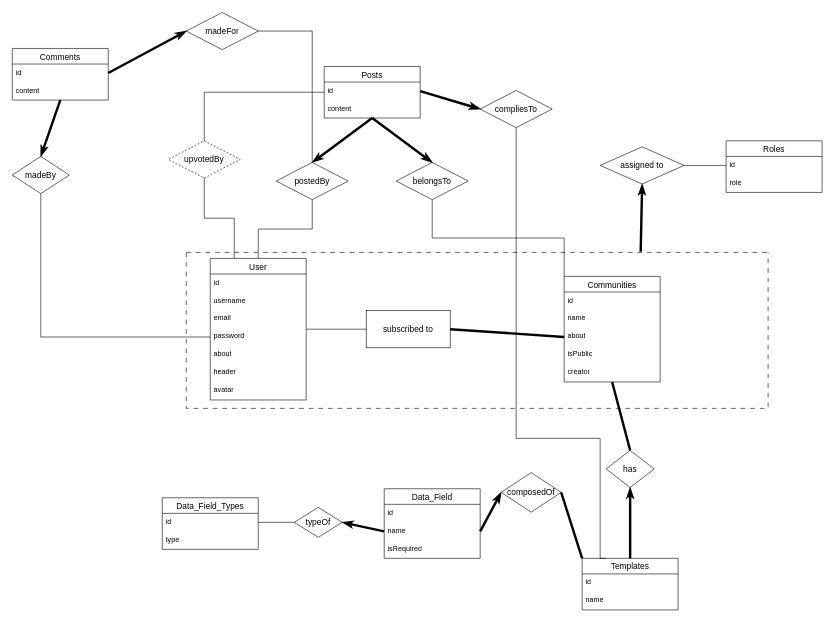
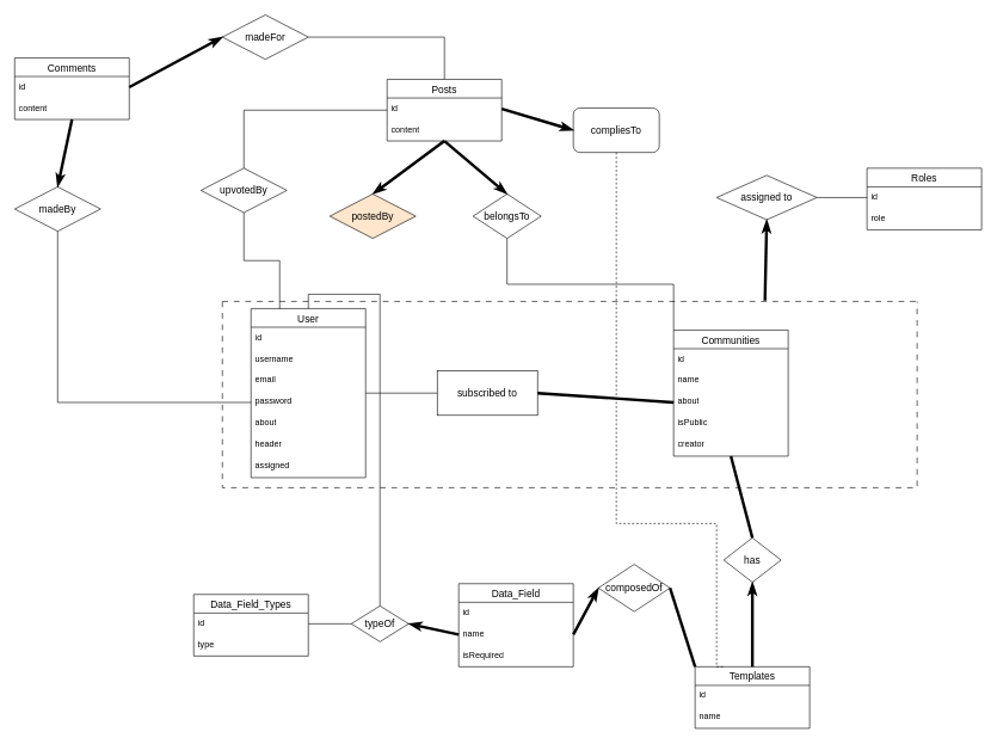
- <mxCell id="63" value="" style="edgeStyle=orthogonalEdgeStyle;rounded=0;orthogonalLoop=1;jettySize=auto;html=1;strokeColor=default;endArrow=none;endFill=0;exitX=1;exitY=0.5;exitDx=0;exitDy=0;" edge="1" parent="1" source="61" target="48"><mxGeometry relative="1" as="geometry"><mxPoint x="450" y="71.25" as="sourcePoint" /><mxPoint x="650" y="-9.75" as="targetPoint" /></mxGeometry></mxCell>
+ <mxCell id="63" value="" style="edgeStyle=orthogonalEdgeStyle;rounded=0;orthogonalLoop=1;jettySize=auto;html=1;strokeColor=default;endArrow=none;endFill=0;entryX=0.5;entryY=0;entryDx=0;entryDy=0;exitX=1;exitY=0.5;exitDx=0;exitDy=0;" edge="1" parent="1" source="61" target="45"><mxGeometry relative="1" as="geometry"><mxPoint x="450" y="71.25" as="sourcePoint" /><mxPoint x="650" y="-9.75" as="targetPoint" /></mxGeometry></mxCell>
- <mxCell id="66" value="compliesTo" style="rhombus;whiteSpace=wrap;html=1;fontSize=14;fontStyle=0;startSize=26;" vertex="1" parent="1"><mxGeometry x="800" y="150" width="120" height="62" as="geometry" /></mxCell>
+ <mxCell id="66" value="compliesTo" style="whiteSpace=wrap;html=1;fontSize=14;fontStyle=0;startSize=26;rounded=1;" vertex="1" parent="1"><mxGeometry x="800" y="150" width="120" height="62" as="geometry" /></mxCell>
- <mxCell id="51" value="upvotedBy" style="rhombus;whiteSpace=wrap;html=1;fontSize=14;fontStyle=0;startSize=26;dashed=1;" vertex="1" parent="1"><mxGeometry x="280" y="234" width="120" height="62" as="geometry" /></mxCell>
+ <mxCell id="51" value="upvotedBy" style="rhombus;whiteSpace=wrap;html=1;fontSize=14;fontStyle=0;startSize=26;" vertex="1" parent="1"><mxGeometry x="280" y="234" width="120" height="62" as="geometry" /></mxCell>
- <mxCell id="60" value="madeBy" style="rhombus;whiteSpace=wrap;html=1;fontSize=14;fontStyle=0;startSize=26;" vertex="1" parent="1"><mxGeometry x="20" y="260" width="95" height="62" as="geometry" /></mxCell>
+ <mxCell id="60" value="madeBy" style="rhombus;whiteSpace=wrap;html=1;fontSize=14;fontStyle=0;startSize=26;" vertex="1" parent="1"><mxGeometry x="20" y="260" width="120" height="62" as="geometry" /></mxCell>
- <mxCell id="48" value="postedBy" style="rhombus;whiteSpace=wrap;html=1;fontSize=14;fontStyle=0;startSize=26;" vertex="1" parent="1"><mxGeometry x="460" y="270" width="120" height="62" as="geometry" /></mxCell>
+ <mxCell id="48" value="postedBy" style="rhombus;whiteSpace=wrap;html=1;fontSize=14;fontStyle=0;startSize=26;fillColor=#ffe6cc;" vertex="1" parent="1"><mxGeometry x="460" y="270" width="120" height="62" as="geometry" /></mxCell>
- <mxCell id="54" value="belongsTo" style="rhombus;whiteSpace=wrap;html=1;fontSize=14;fontStyle=0;startSize=26;" vertex="1" parent="1"><mxGeometry x="660" y="270" width="120" height="62" as="geometry" /></mxCell>
+ <mxCell id="54" value="belongsTo" style="rhombus;whiteSpace=wrap;html=1;fontSize=14;fontStyle=0;startSize=26;" vertex="1" parent="1"><mxGeometry x="660" y="270" width="95" height="62" as="geometry" /></mxCell>
- <mxCell id="49" value="" style="edgeStyle=orthogonalEdgeStyle;rounded=0;orthogonalLoop=1;jettySize=auto;html=1;strokeColor=default;endArrow=none;endFill=0;entryX=0.5;entryY=1;entryDx=0;entryDy=0;exitX=0.5;exitY=0;exitDx=0;exitDy=0;" edge="1" parent="1" source="3" target="48"><mxGeometry relative="1" as="geometry"><mxPoint x="520" y="558" as="sourcePoint" /><mxPoint x="620" y="558" as="targetPoint" /></mxGeometry></mxCell>
+ <mxCell id="49" value="" style="edgeStyle=orthogonalEdgeStyle;rounded=0;orthogonalLoop=1;jettySize=auto;html=1;strokeColor=default;endArrow=none;endFill=0;exitX=0.5;exitY=0;exitDx=0;exitDy=0;" edge="1" parent="1" source="3" target="39"><mxGeometry relative="1" as="geometry"><mxPoint x="520" y="558" as="sourcePoint" /><mxPoint x="620" y="558" as="targetPoint" /></mxGeometry></mxCell>
- <mxCell id="68" value="" style="edgeStyle=orthogonalEdgeStyle;rounded=0;orthogonalLoop=1;jettySize=auto;html=1;strokeColor=default;endArrow=none;endFill=0;entryX=0.25;entryY=0;entryDx=0;entryDy=0;exitX=0.5;exitY=1;exitDx=0;exitDy=0;" edge="1" parent="1" source="66" target="22"><mxGeometry relative="1" as="geometry"><mxPoint x="980" y="110" as="sourcePoint" /><mxPoint x="1200" y="238" as="targetPoint" /><Array as="points"><mxPoint x="860" y="730" /><mxPoint x="1000" y="730" /><mxPoint x="1000" y="930" /></Array></mxGeometry></mxCell>
+ <mxCell id="68" value="" style="edgeStyle=orthogonalEdgeStyle;rounded=0;orthogonalLoop=1;jettySize=auto;html=1;strokeColor=default;endArrow=none;endFill=0;entryX=0.25;entryY=0;entryDx=0;entryDy=0;exitX=0.5;exitY=1;exitDx=0;exitDy=0;dashed=1;" edge="1" parent="1" source="66" target="22"><mxGeometry relative="1" as="geometry"><mxPoint x="980" y="110" as="sourcePoint" /><mxPoint x="1200" y="238" as="targetPoint" /><Array as="points"><mxPoint x="860" y="730" /><mxPoint x="1000" y="730" /><mxPoint x="1000" y="930" /></Array></mxGeometry></mxCell>
- <mxCell id="10" value="avatar" style="text;strokeColor=none;fillColor=none;spacingLeft=4;spacingRight=4;overflow=hidden;rotatable=0;points=[[0,0.5],[1,0.5]];portConstraint=eastwest;fontSize=12;whiteSpace=wrap;html=1;" vertex="1" parent="3"><mxGeometry y="206" width="160" height="30" as="geometry" /></mxCell>
+ <mxCell id="10" value="assigned" style="text;strokeColor=none;fillColor=none;spacingLeft=4;spacingRight=4;overflow=hidden;rotatable=0;points=[[0,0.5],[1,0.5]];portConstraint=eastwest;fontSize=12;whiteSpace=wrap;html=1;" vertex="1" parent="3"><mxGeometry y="206" width="160" height="30" as="geometry" /></mxCell>
